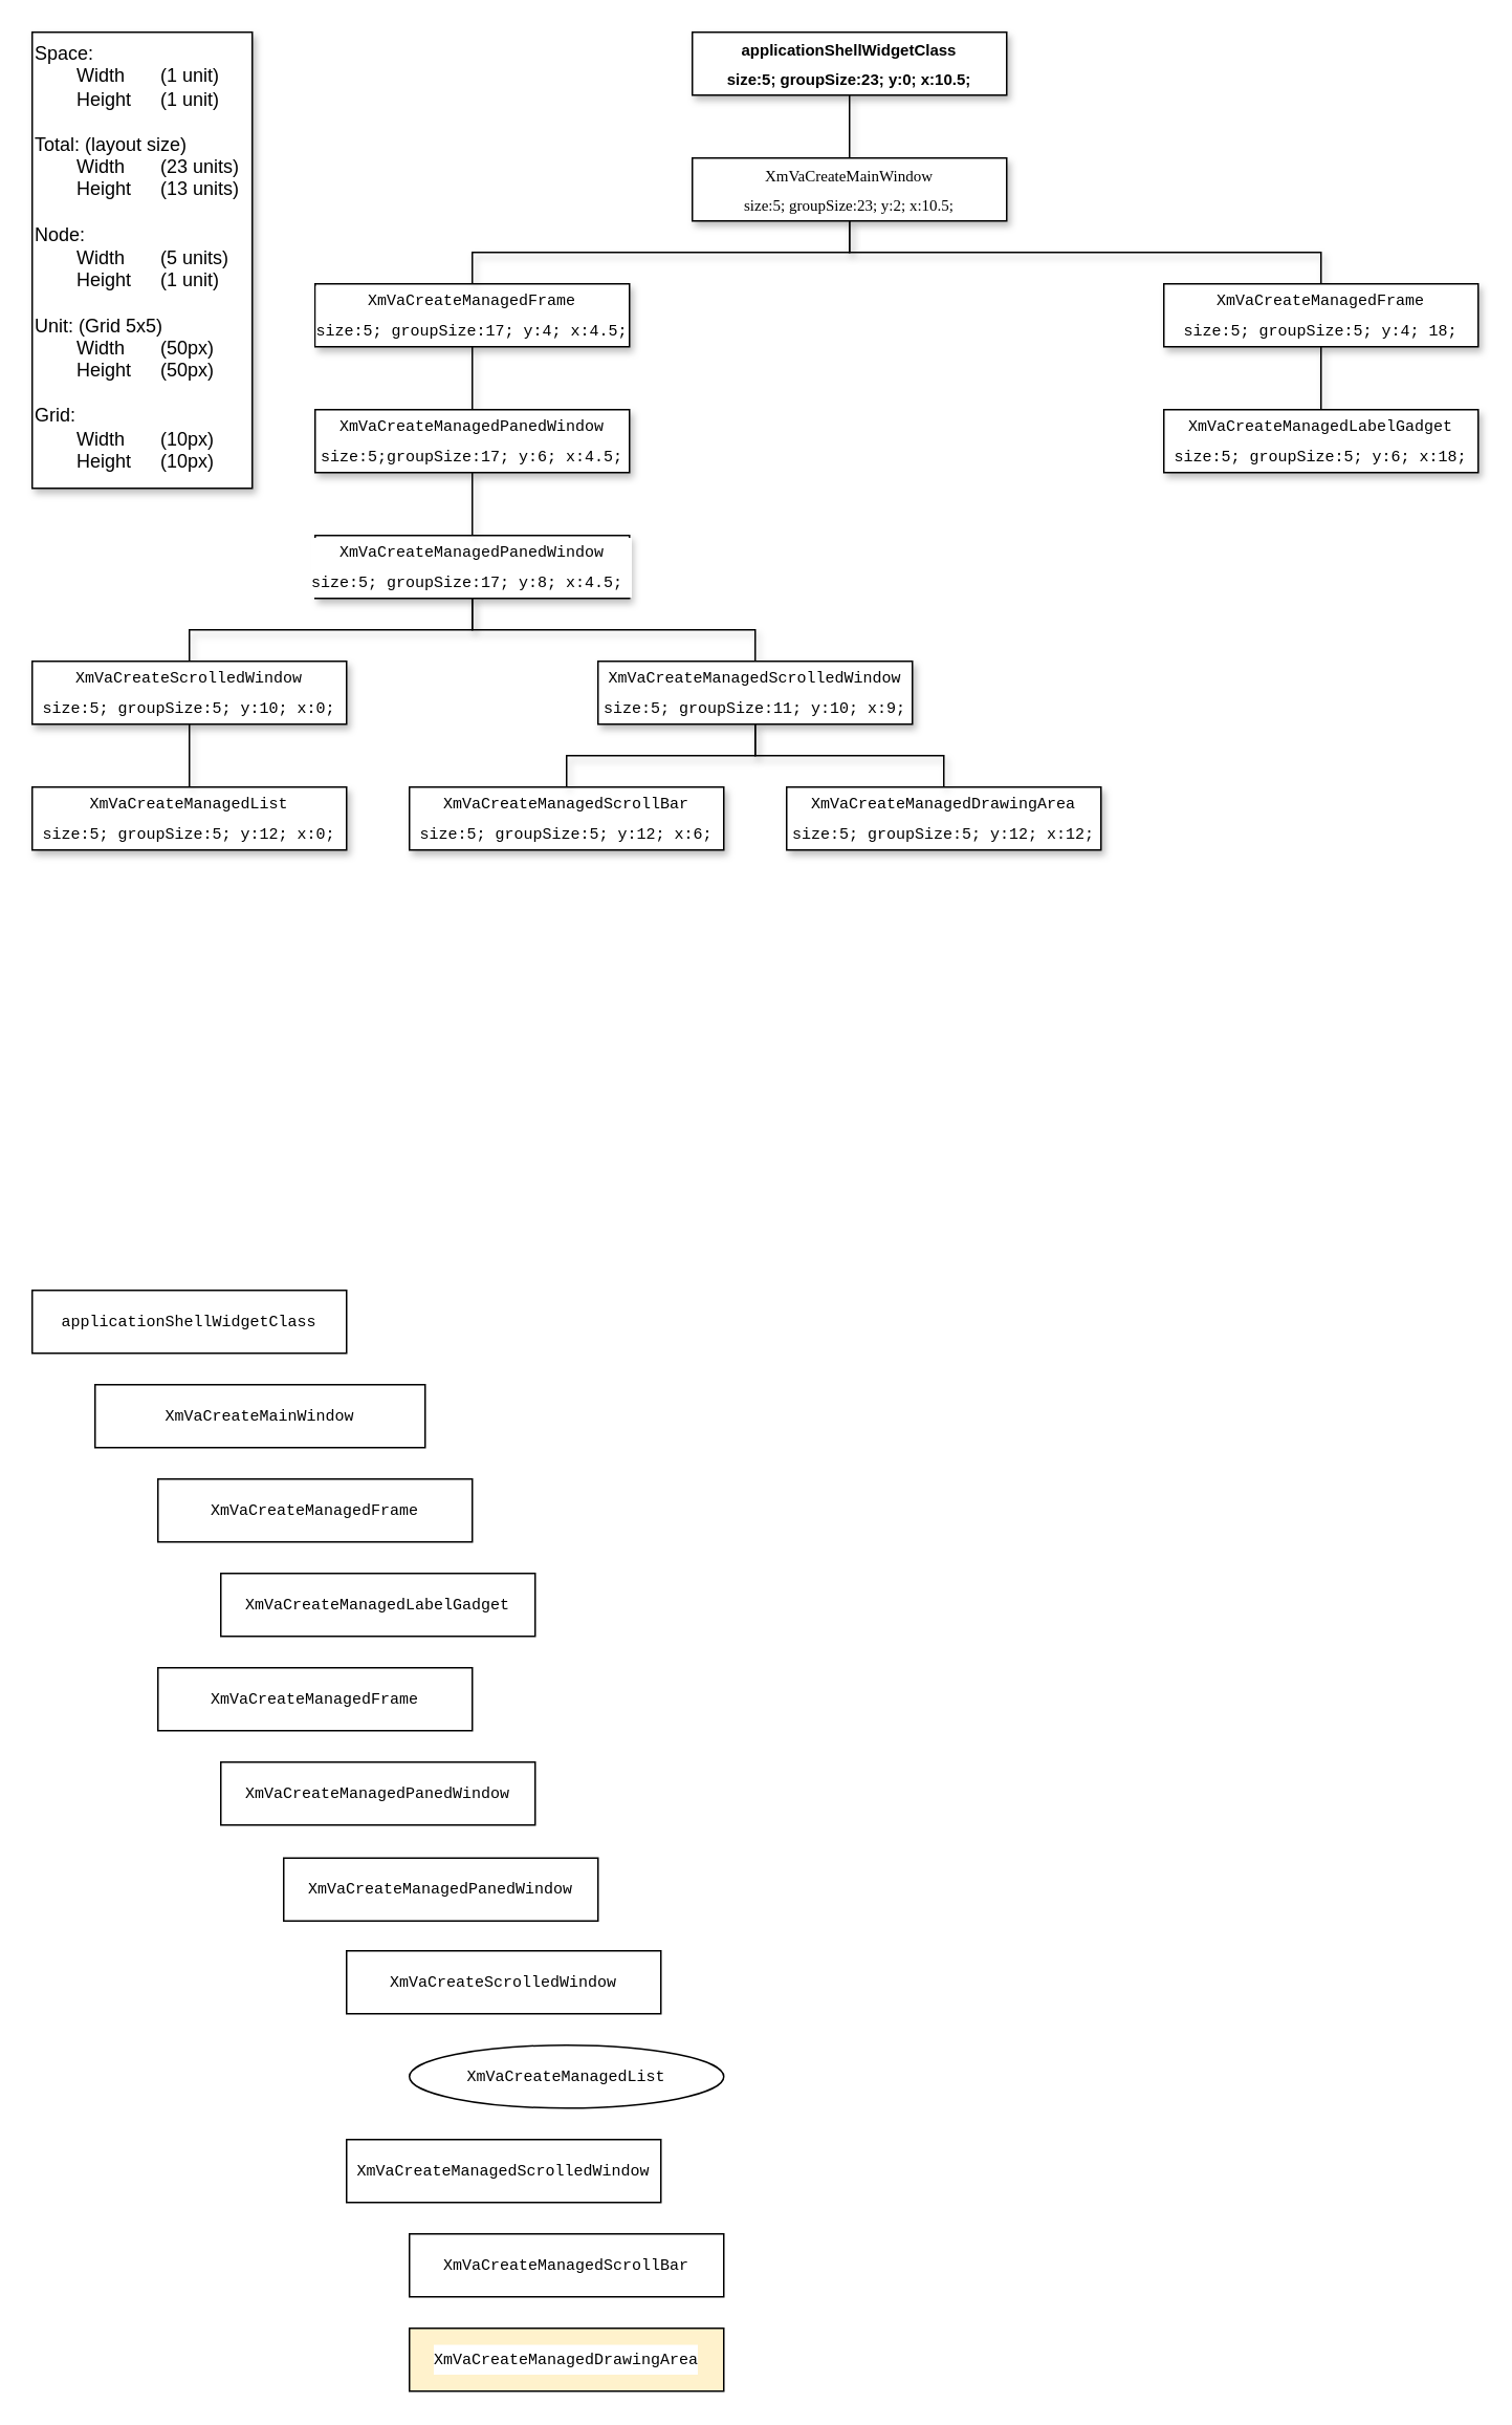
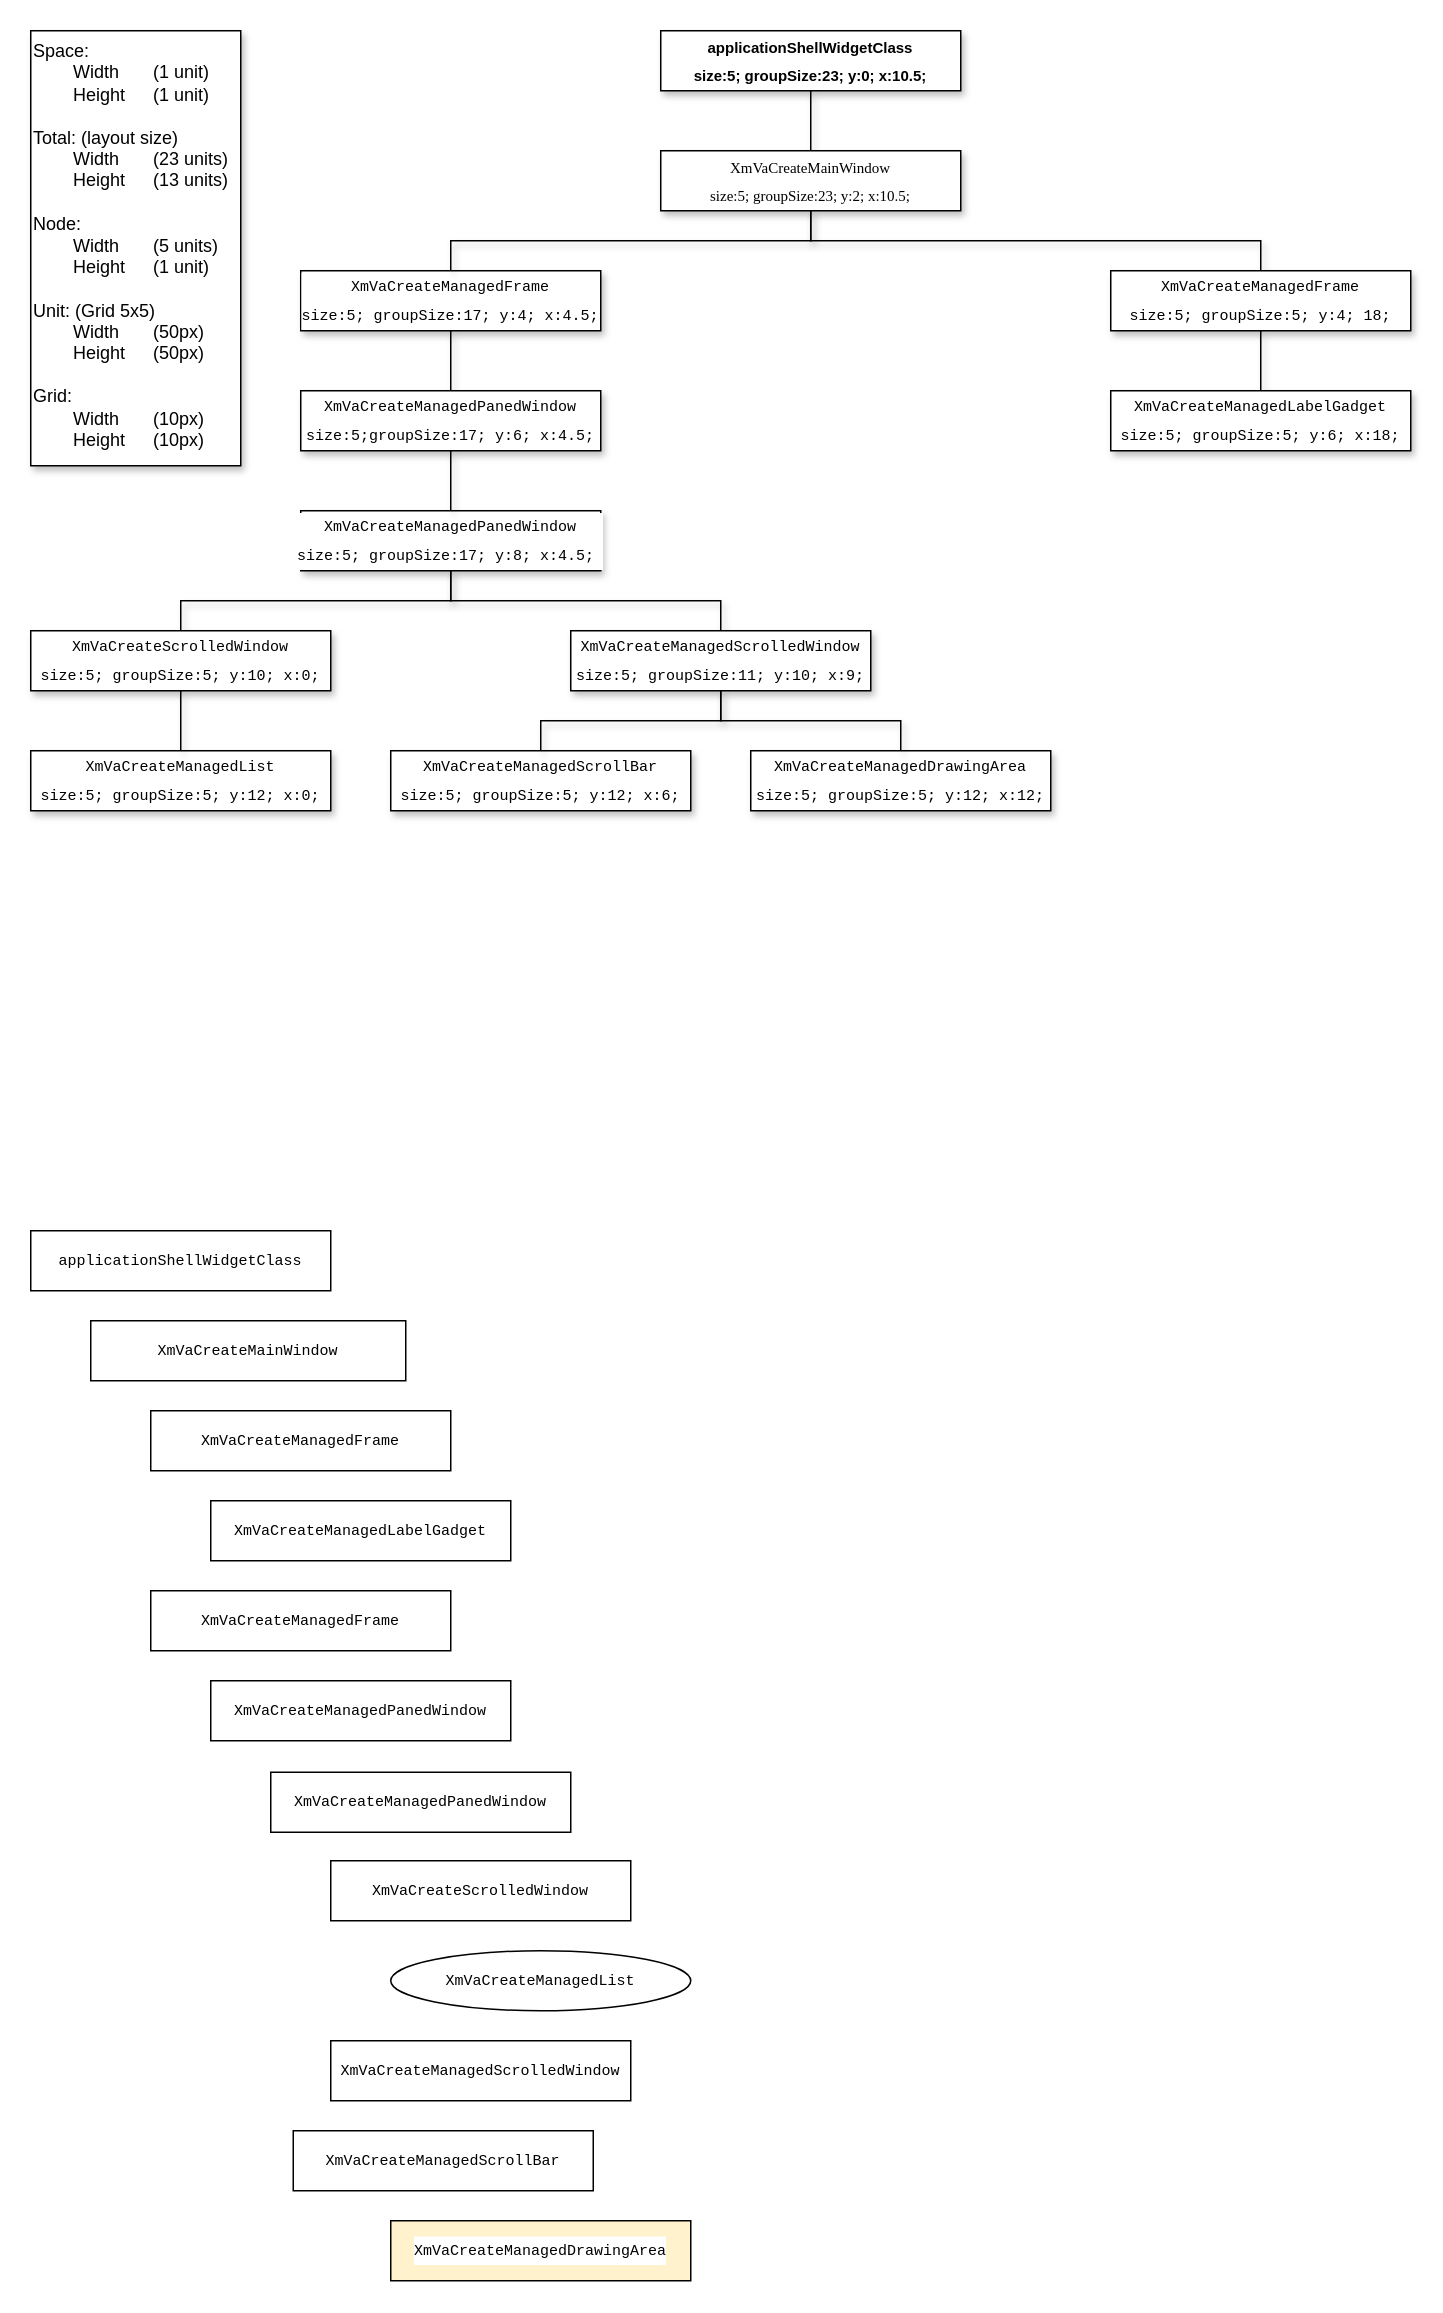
- <mxCell id="32" value="&lt;div style=&quot;font-family: Consolas, &amp;quot;Courier New&amp;quot;, monospace; font-size: 10px; line-height: 19px; white-space: pre;&quot;&gt;&lt;div style=&quot;line-height: 19px; font-size: 10px;&quot;&gt;&lt;div style=&quot;font-size: 10px; line-height: 19px;&quot;&gt;&lt;div style=&quot;line-height: 19px; font-size: 10px;&quot;&gt;&lt;div style=&quot;font-size: 10px; line-height: 19px;&quot;&gt;&lt;div style=&quot;line-height: 19px; font-size: 10px;&quot;&gt;&lt;span style=&quot;font-size: 10px;&quot;&gt;XmVaCreateManagedScrollBar&lt;/span&gt;&lt;/div&gt;&lt;/div&gt;&lt;/div&gt;&lt;/div&gt;&lt;/div&gt;&lt;/div&gt;" style="rounded=0;whiteSpace=wrap;html=1;strokeColor=default;fontColor=default;labelBackgroundColor=default;fontSize=10;" vertex="1" parent="1"><mxGeometry x="260" y="1420" width="200" height="40" as="geometry" /></mxCell>
+ <mxCell id="32" value="&lt;div style=&quot;font-family: Consolas, &amp;quot;Courier New&amp;quot;, monospace; font-size: 10px; line-height: 19px; white-space: pre;&quot;&gt;&lt;div style=&quot;line-height: 19px; font-size: 10px;&quot;&gt;&lt;div style=&quot;font-size: 10px; line-height: 19px;&quot;&gt;&lt;div style=&quot;line-height: 19px; font-size: 10px;&quot;&gt;&lt;div style=&quot;font-size: 10px; line-height: 19px;&quot;&gt;&lt;div style=&quot;line-height: 19px; font-size: 10px;&quot;&gt;&lt;span style=&quot;font-size: 10px;&quot;&gt;XmVaCreateManagedScrollBar&lt;/span&gt;&lt;/div&gt;&lt;/div&gt;&lt;/div&gt;&lt;/div&gt;&lt;/div&gt;&lt;/div&gt;" style="rounded=0;whiteSpace=wrap;html=1;strokeColor=default;fontColor=default;labelBackgroundColor=default;fontSize=10;" vertex="1" parent="1"><mxGeometry x="195" y="1420" width="200" height="40" as="geometry" /></mxCell>
